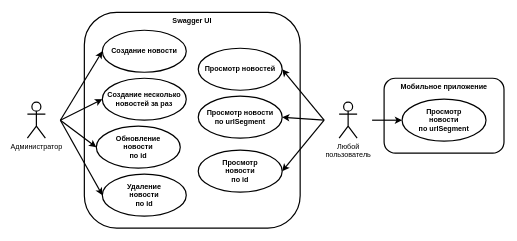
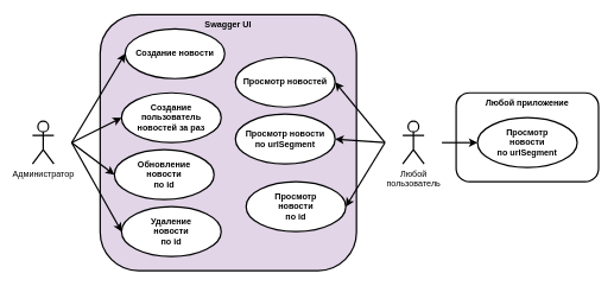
- <mxCell id="6" value="Создание новости" style="ellipse;whiteSpace=wrap;html=1;strokeWidth=2;fontStyle=1" parent="1" vertex="1"><mxGeometry x="170" y="50" width="140" height="70" as="geometry" /></mxCell>
+ <mxCell id="6" value="Создание новости" style="ellipse;whiteSpace=wrap;html=1;strokeWidth=2;fontStyle=1" parent="1" vertex="1"><mxGeometry x="175" y="40" width="140" height="70" as="geometry" /></mxCell>
- <mxCell id="5" value="Мобильное приложение" style="html=1;whiteSpace=wrap;rounded=1;strokeWidth=2;fontStyle=1;verticalAlign=top;" parent="1" vertex="1"><mxGeometry x="640" y="130" width="200" height="125" as="geometry" /></mxCell>
+ <mxCell id="5" value="Любой приложение" style="html=1;whiteSpace=wrap;rounded=1;strokeWidth=2;fontStyle=1;verticalAlign=top;" parent="1" vertex="1"><mxGeometry x="640" y="130" width="200" height="125" as="geometry" /></mxCell>
- <mxCell id="18" value="Создание несколько новостей за раз" style="ellipse;whiteSpace=wrap;html=1;strokeWidth=2;fontStyle=1" parent="1" vertex="1"><mxGeometry x="170" y="130" width="140" height="70" as="geometry" /></mxCell>
+ <mxCell id="18" value="Создание пользователь новостей за раз" style="ellipse;whiteSpace=wrap;html=1;strokeWidth=2;fontStyle=1" parent="1" vertex="1"><mxGeometry x="170" y="130" width="140" height="70" as="geometry" /></mxCell>
- <mxCell id="3" value="Swagger UI" style="html=1;whiteSpace=wrap;rounded=1;strokeWidth=2;fontStyle=1;verticalAlign=top;" parent="1" vertex="1"><mxGeometry x="140" y="20" width="360" height="360" as="geometry" /></mxCell>
+ <mxCell id="3" value="Swagger UI" style="html=1;whiteSpace=wrap;rounded=1;strokeWidth=2;fontStyle=1;verticalAlign=top;fillColor=#e1d5e7;" parent="1" vertex="1"><mxGeometry x="140" y="20" width="360" height="360" as="geometry" /></mxCell>
- <mxCell id="17" value="Просмотр&lt;br&gt;новости&lt;br&gt;по id" style="ellipse;whiteSpace=wrap;html=1;strokeWidth=2;fontStyle=1" parent="1" vertex="1"><mxGeometry x="330" y="250" width="140" height="70" as="geometry" /></mxCell>
+ <mxCell id="17" value="Просмотр&lt;br&gt;новости&lt;br&gt;по id" style="ellipse;whiteSpace=wrap;html=1;strokeWidth=2;fontStyle=1" parent="1" vertex="1"><mxGeometry x="345" y="255" width="140" height="70" as="geometry" /></mxCell>
